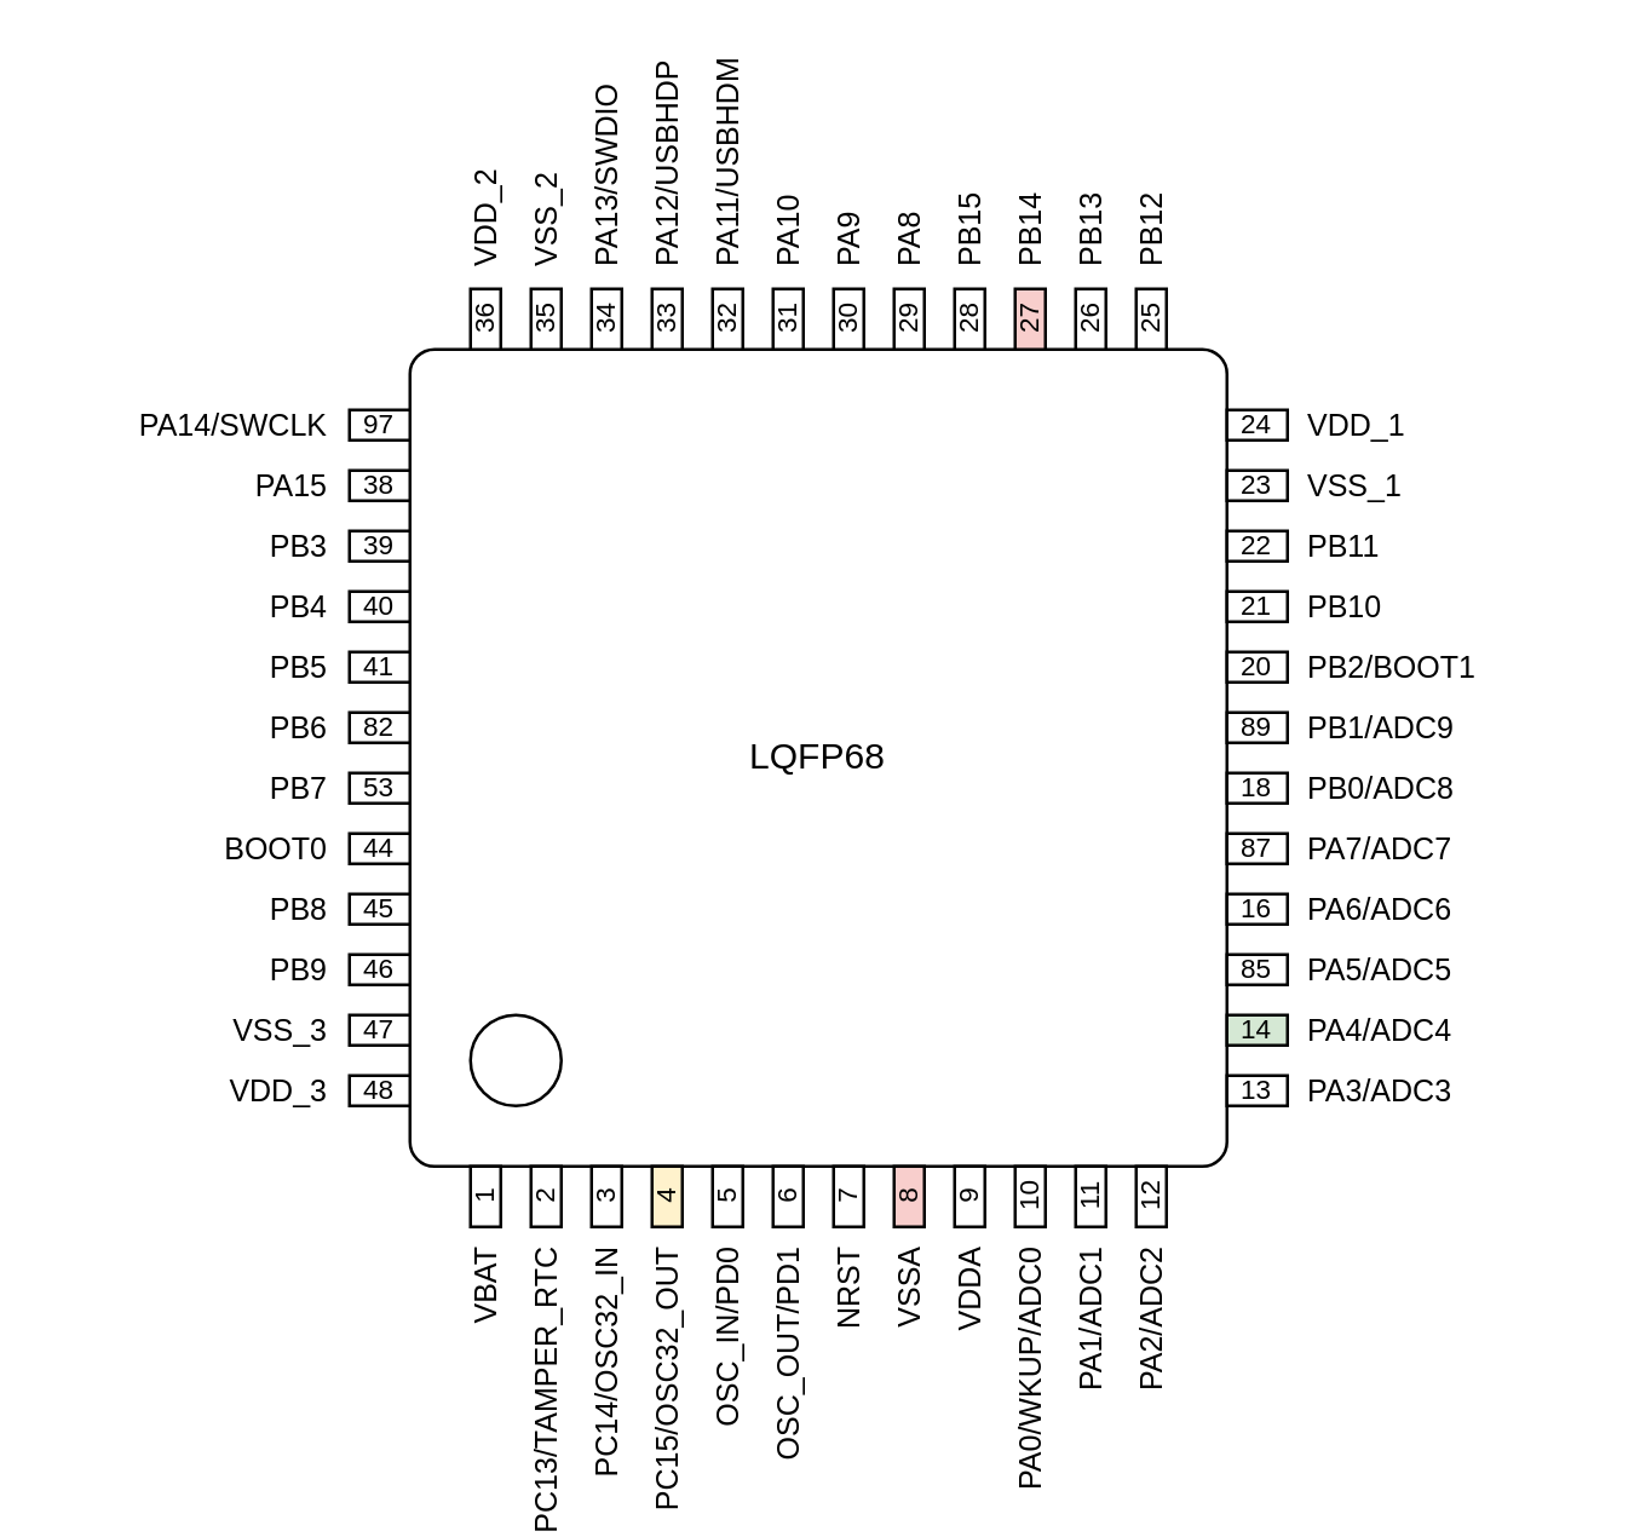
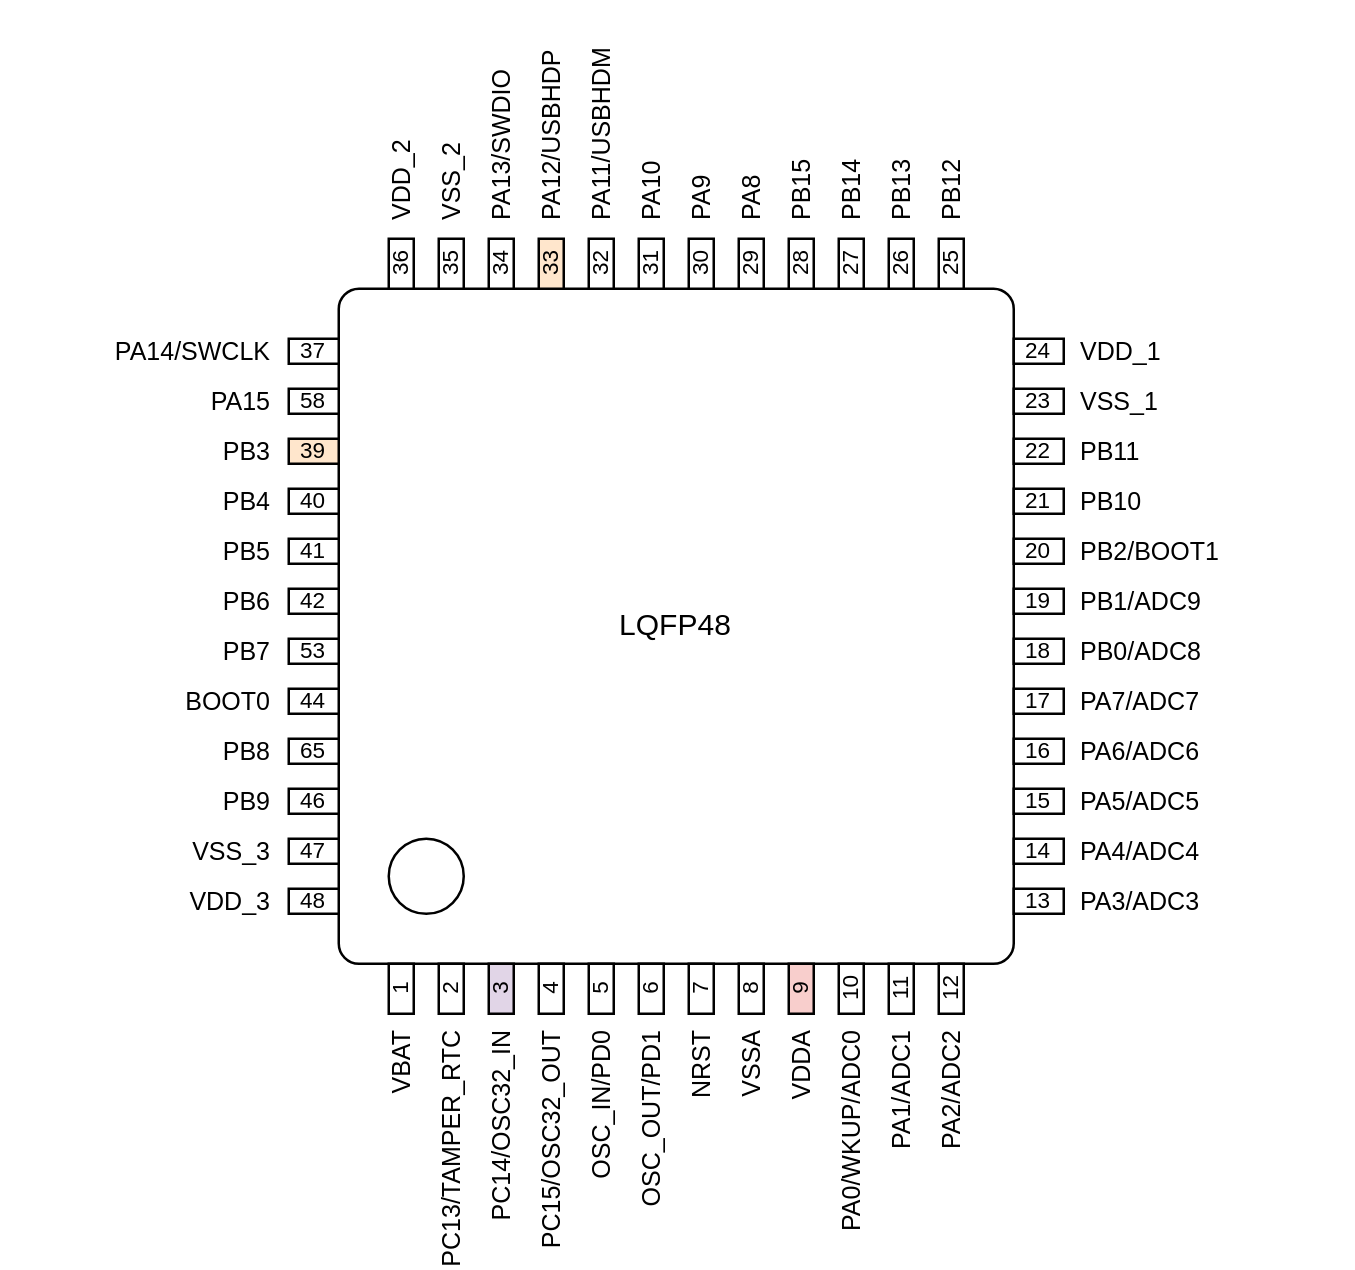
- <mxCell id="43" value="33" style="rounded=0;whiteSpace=wrap;html=1;fontSize=9;horizontal=0;fontStyle=0;fontFamily=Arial;" vertex="1" parent="1"><mxGeometry x="215" y="80" width="10" height="20" as="geometry" /></mxCell>
+ <mxCell id="43" value="33" style="rounded=0;whiteSpace=wrap;html=1;fontSize=9;horizontal=0;fontStyle=0;fontFamily=Arial;fillColor=#ffe6cc;" vertex="1" parent="1"><mxGeometry x="215" y="80" width="10" height="20" as="geometry" /></mxCell>
- <mxCell id="49" value="27" style="rounded=0;whiteSpace=wrap;html=1;fontSize=9;horizontal=0;fontStyle=0;fontFamily=Arial;fillColor=#f8cecc;" vertex="1" parent="1"><mxGeometry x="335" y="80" width="10" height="20" as="geometry" /></mxCell>
+ <mxCell id="49" value="27" style="rounded=0;whiteSpace=wrap;html=1;fontSize=9;horizontal=0;fontStyle=0;fontFamily=Arial;" vertex="1" parent="1"><mxGeometry x="335" y="80" width="10" height="20" as="geometry" /></mxCell>
- <mxCell id="3" value="97" style="rounded=0;whiteSpace=wrap;html=1;verticalAlign=middle;fontSize=9;fontStyle=0;fontFamily=Arial;" vertex="1" parent="1"><mxGeometry x="115" y="120" width="20" height="10" as="geometry" /></mxCell>
+ <mxCell id="3" value="37" style="rounded=0;whiteSpace=wrap;html=1;verticalAlign=middle;fontSize=9;fontStyle=0;fontFamily=Arial;" vertex="1" parent="1"><mxGeometry x="115" y="120" width="20" height="10" as="geometry" /></mxCell>
- <mxCell id="4" value="38" style="rounded=0;whiteSpace=wrap;html=1;verticalAlign=middle;fontSize=9;fontStyle=0;fontFamily=Arial;" vertex="1" parent="1"><mxGeometry x="115" y="140" width="20" height="10" as="geometry" /></mxCell>
+ <mxCell id="4" value="58" style="rounded=0;whiteSpace=wrap;html=1;verticalAlign=middle;fontSize=9;fontStyle=0;fontFamily=Arial;" vertex="1" parent="1"><mxGeometry x="115" y="140" width="20" height="10" as="geometry" /></mxCell>
- <mxCell id="5" value="39" style="rounded=0;whiteSpace=wrap;html=1;verticalAlign=middle;fontSize=9;fontStyle=0;fontFamily=Arial;" vertex="1" parent="1"><mxGeometry x="115" y="160" width="20" height="10" as="geometry" /></mxCell>
+ <mxCell id="5" value="39" style="rounded=0;whiteSpace=wrap;html=1;verticalAlign=middle;fontSize=9;fontStyle=0;fontFamily=Arial;fillColor=#ffe6cc;" vertex="1" parent="1"><mxGeometry x="115" y="160" width="20" height="10" as="geometry" /></mxCell>
- <mxCell id="8" value="82" style="rounded=0;whiteSpace=wrap;html=1;verticalAlign=middle;fontSize=9;fontStyle=0;fontFamily=Arial;" vertex="1" parent="1"><mxGeometry x="115" y="220" width="20" height="10" as="geometry" /></mxCell>
+ <mxCell id="8" value="42" style="rounded=0;whiteSpace=wrap;html=1;verticalAlign=middle;fontSize=9;fontStyle=0;fontFamily=Arial;" vertex="1" parent="1"><mxGeometry x="115" y="220" width="20" height="10" as="geometry" /></mxCell>
- <mxCell id="21" value="89" style="rounded=0;whiteSpace=wrap;html=1;verticalAlign=middle;fontSize=9;fontStyle=0;fontFamily=Arial;" vertex="1" parent="1"><mxGeometry x="405" y="220" width="20" height="10" as="geometry" /></mxCell>
+ <mxCell id="21" value="19" style="rounded=0;whiteSpace=wrap;html=1;verticalAlign=middle;fontSize=9;fontStyle=0;fontFamily=Arial;" vertex="1" parent="1"><mxGeometry x="405" y="220" width="20" height="10" as="geometry" /></mxCell>
- <mxCell id="2" value="LQFP68" style="rounded=1;whiteSpace=wrap;html=1;arcSize=3;fontStyle=0;fontFamily=Arial;" vertex="1" parent="1"><mxGeometry x="135" y="100" width="270" height="270" as="geometry" /></mxCell>
+ <mxCell id="2" value="LQFP48" style="rounded=1;whiteSpace=wrap;html=1;arcSize=3;fontStyle=0;fontFamily=Arial;" vertex="1" parent="1"><mxGeometry x="135" y="100" width="270" height="270" as="geometry" /></mxCell>
- <mxCell id="23" value="87" style="rounded=0;whiteSpace=wrap;html=1;verticalAlign=middle;fontSize=9;fontStyle=0;fontFamily=Arial;" vertex="1" parent="1"><mxGeometry x="405" y="260" width="20" height="10" as="geometry" /></mxCell>
+ <mxCell id="23" value="17" style="rounded=0;whiteSpace=wrap;html=1;verticalAlign=middle;fontSize=9;fontStyle=0;fontFamily=Arial;" vertex="1" parent="1"><mxGeometry x="405" y="260" width="20" height="10" as="geometry" /></mxCell>
- <mxCell id="11" value="45" style="rounded=0;whiteSpace=wrap;html=1;verticalAlign=middle;fontSize=9;fontStyle=0;fontFamily=Arial;" vertex="1" parent="1"><mxGeometry x="115" y="280" width="20" height="10" as="geometry" /></mxCell>
+ <mxCell id="11" value="65" style="rounded=0;whiteSpace=wrap;html=1;verticalAlign=middle;fontSize=9;fontStyle=0;fontFamily=Arial;" vertex="1" parent="1"><mxGeometry x="115" y="280" width="20" height="10" as="geometry" /></mxCell>
- <mxCell id="25" value="85" style="rounded=0;whiteSpace=wrap;html=1;verticalAlign=middle;fontSize=9;fontStyle=0;fontFamily=Arial;" vertex="1" parent="1"><mxGeometry x="405" y="300" width="20" height="10" as="geometry" /></mxCell>
+ <mxCell id="25" value="15" style="rounded=0;whiteSpace=wrap;html=1;verticalAlign=middle;fontSize=9;fontStyle=0;fontFamily=Arial;" vertex="1" parent="1"><mxGeometry x="405" y="300" width="20" height="10" as="geometry" /></mxCell>
- <mxCell id="26" value="14" style="rounded=0;whiteSpace=wrap;html=1;verticalAlign=middle;fontSize=9;fontStyle=0;fontFamily=Arial;fillColor=#d5e8d4;" vertex="1" parent="1"><mxGeometry x="405" y="320" width="20" height="10" as="geometry" /></mxCell>
+ <mxCell id="26" value="14" style="rounded=0;whiteSpace=wrap;html=1;verticalAlign=middle;fontSize=9;fontStyle=0;fontFamily=Arial;" vertex="1" parent="1"><mxGeometry x="405" y="320" width="20" height="10" as="geometry" /></mxCell>
- <mxCell id="30" value="3" style="rounded=0;whiteSpace=wrap;html=1;fontSize=9;horizontal=0;fontStyle=0;fontFamily=Arial;" vertex="1" parent="1"><mxGeometry x="195" y="370" width="10" height="20" as="geometry" /></mxCell>
+ <mxCell id="30" value="3" style="rounded=0;whiteSpace=wrap;html=1;fontSize=9;horizontal=0;fontStyle=0;fontFamily=Arial;fillColor=#e1d5e7;" vertex="1" parent="1"><mxGeometry x="195" y="370" width="10" height="20" as="geometry" /></mxCell>
- <mxCell id="31" value="4" style="rounded=0;whiteSpace=wrap;html=1;fontSize=9;horizontal=0;fontStyle=0;fontFamily=Arial;fillColor=#fff2cc;" vertex="1" parent="1"><mxGeometry x="215" y="370" width="10" height="20" as="geometry" /></mxCell>
+ <mxCell id="31" value="4" style="rounded=0;whiteSpace=wrap;html=1;fontSize=9;horizontal=0;fontStyle=0;fontFamily=Arial;" vertex="1" parent="1"><mxGeometry x="215" y="370" width="10" height="20" as="geometry" /></mxCell>
- <mxCell id="35" value="8" style="rounded=0;whiteSpace=wrap;html=1;fontSize=9;horizontal=0;fontStyle=0;fontFamily=Arial;fillColor=#f8cecc;" vertex="1" parent="1"><mxGeometry x="295" y="370" width="10" height="20" as="geometry" /></mxCell>
+ <mxCell id="35" value="8" style="rounded=0;whiteSpace=wrap;html=1;fontSize=9;horizontal=0;fontStyle=0;fontFamily=Arial;" vertex="1" parent="1"><mxGeometry x="295" y="370" width="10" height="20" as="geometry" /></mxCell>
- <mxCell id="36" value="9" style="rounded=0;whiteSpace=wrap;html=1;fontSize=9;horizontal=0;fontStyle=0;fontFamily=Arial;" vertex="1" parent="1"><mxGeometry x="315" y="370" width="10" height="20" as="geometry" /></mxCell>
+ <mxCell id="36" value="9" style="rounded=0;whiteSpace=wrap;html=1;fontSize=9;horizontal=0;fontStyle=0;fontFamily=Arial;fillColor=#f8cecc;" vertex="1" parent="1"><mxGeometry x="315" y="370" width="10" height="20" as="geometry" /></mxCell>
